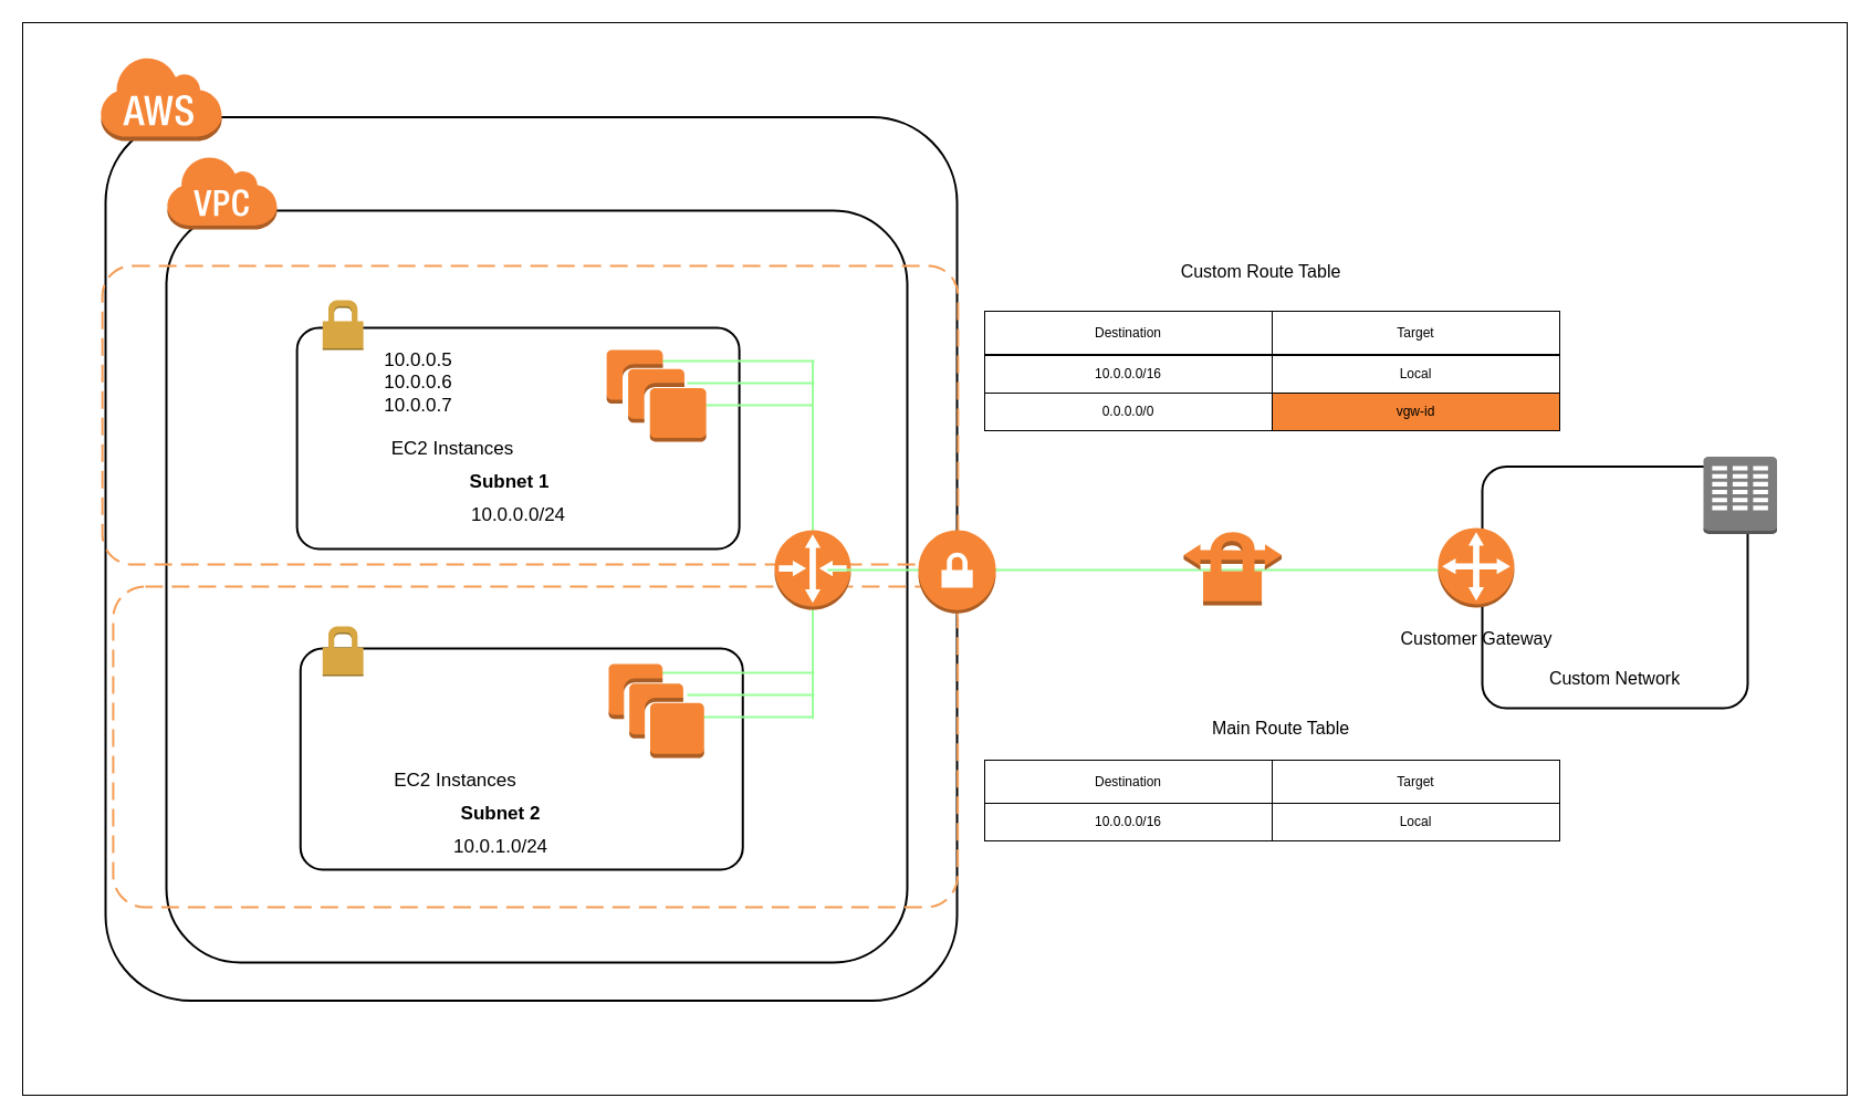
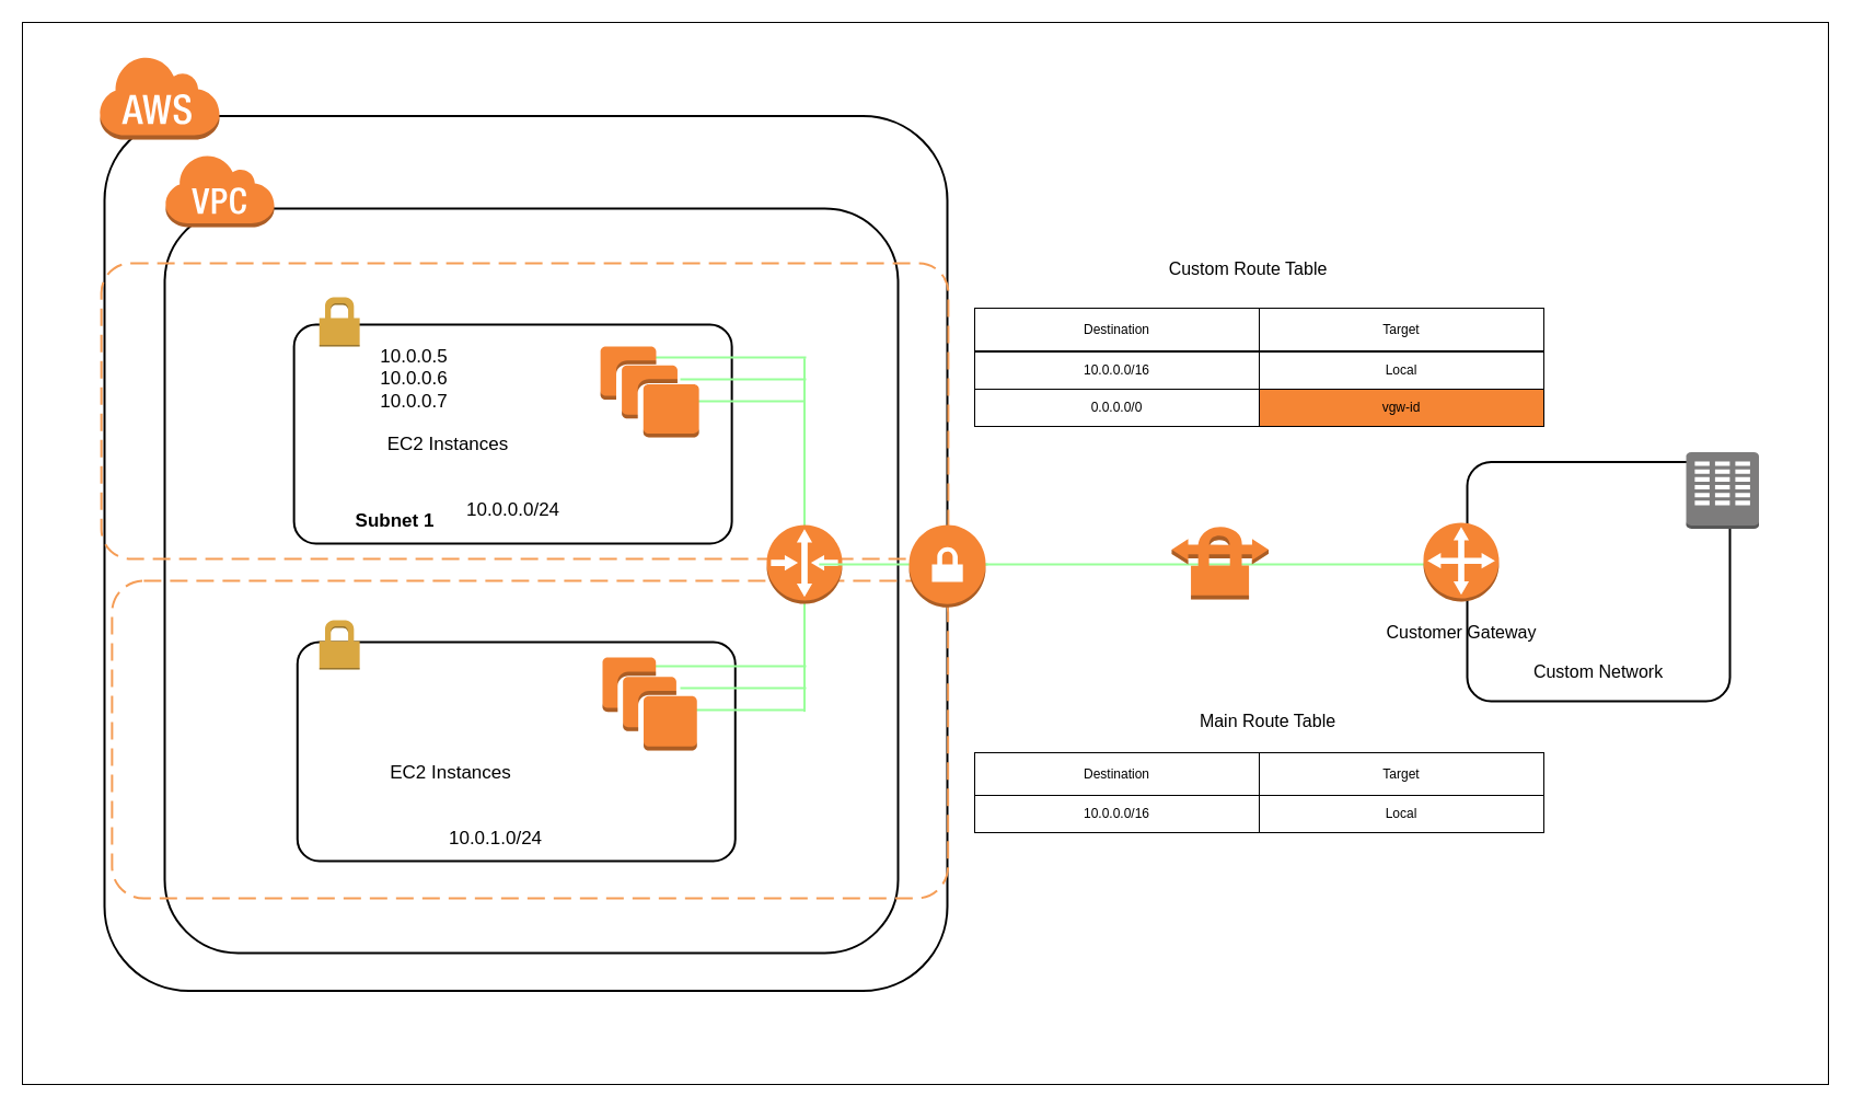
- <mxCell id="18" value="Subnet 1" style="text;html=1;align=center;verticalAlign=middle;whiteSpace=wrap;rounded=0;fontSize=17;fontFamily=Arial;fontStyle=1" vertex="1" parent="1"><mxGeometry x="423.13" y="421" width="75" height="30" as="geometry" /></mxCell>
+ <mxCell id="18" value="Subnet 1" style="text;html=1;align=center;verticalAlign=middle;whiteSpace=wrap;rounded=0;fontSize=17;fontFamily=Arial;fontStyle=1" vertex="1" parent="1"><mxGeometry x="323.13" y="461" width="75" height="30" as="geometry" /></mxCell>
- <mxCell id="19" value="Subnet 2" style="text;html=1;align=center;verticalAlign=middle;whiteSpace=wrap;rounded=0;fontSize=17;fontFamily=Arial;fontStyle=1" vertex="1" parent="1"><mxGeometry x="415.13" y="721" width="75" height="30" as="geometry" /></mxCell>
